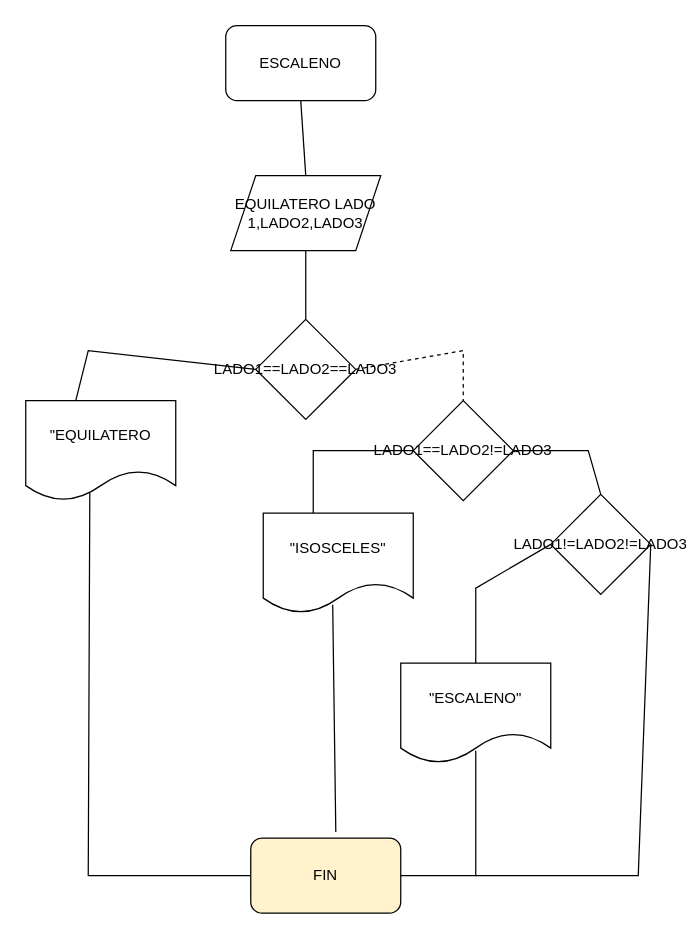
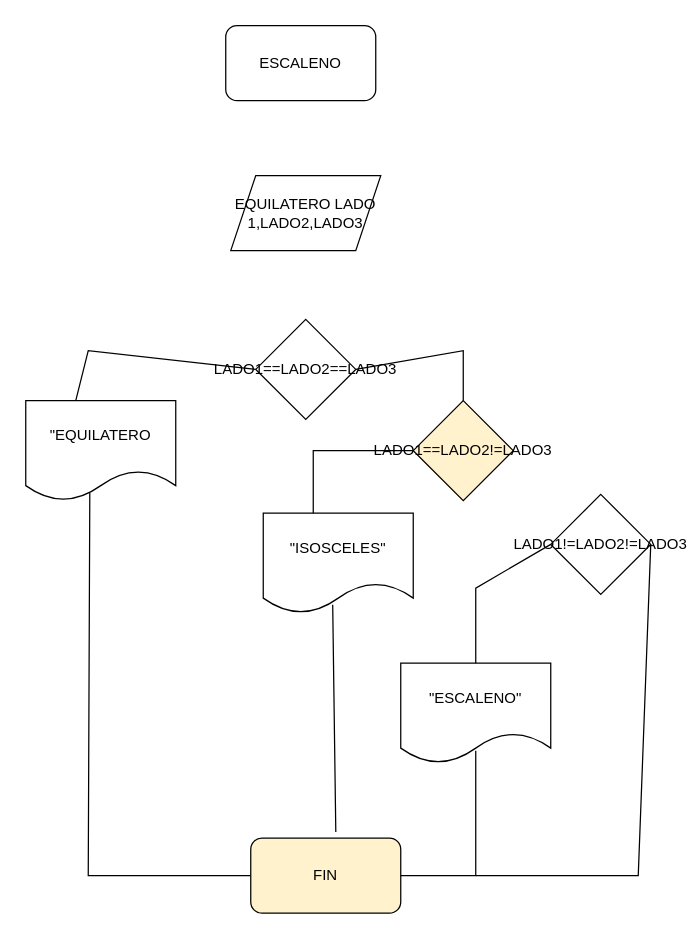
- <mxCell id="10" value="" style="endArrow=none;html=1;rounded=0;exitX=0.5;exitY=1;exitDx=0;exitDy=0;entryX=0.5;entryY=0;entryDx=0;entryDy=0;" edge="1" parent="1" source="2" target="3"><mxGeometry width="50" height="50" relative="1" as="geometry"><mxPoint x="234" y="110" as="sourcePoint" /><mxPoint x="284" y="60" as="targetPoint" /></mxGeometry></mxCell>
- <mxCell id="11" value="" style="endArrow=none;html=1;rounded=0;entryX=0.5;entryY=1;entryDx=0;entryDy=0;exitX=0.5;exitY=0;exitDx=0;exitDy=0;" edge="1" parent="1" source="4" target="3"><mxGeometry width="50" height="50" relative="1" as="geometry"><mxPoint x="230" y="250" as="sourcePoint" /><mxPoint x="280" y="200" as="targetPoint" /></mxGeometry></mxCell>
- <mxCell id="13" value="" style="endArrow=none;html=1;rounded=0;exitX=1;exitY=0.5;exitDx=0;exitDy=0;entryX=0.5;entryY=0;entryDx=0;entryDy=0;dashed=1;" edge="1" parent="1" source="4" target="6"><mxGeometry width="50" height="50" relative="1" as="geometry"><mxPoint x="320" y="310" as="sourcePoint" /><mxPoint x="370" y="260" as="targetPoint" /><Array as="points"><mxPoint x="370" y="280" /></Array></mxGeometry></mxCell>
+ <mxCell id="13" value="" style="endArrow=none;html=1;rounded=0;exitX=1;exitY=0.5;exitDx=0;exitDy=0;entryX=0.5;entryY=0;entryDx=0;entryDy=0;" edge="1" parent="1" source="4" target="6"><mxGeometry width="50" height="50" relative="1" as="geometry"><mxPoint x="320" y="310" as="sourcePoint" /><mxPoint x="370" y="260" as="targetPoint" /><Array as="points"><mxPoint x="370" y="280" /></Array></mxGeometry></mxCell>
- <mxCell id="6" value="LADO1==LADO2!=LADO3" style="rhombus;whiteSpace=wrap;html=1;" vertex="1" parent="1"><mxGeometry x="330" y="320" width="80" height="80" as="geometry" /></mxCell>
+ <mxCell id="6" value="LADO1==LADO2!=LADO3" style="rhombus;whiteSpace=wrap;html=1;fillColor=#fff2cc;" vertex="1" parent="1"><mxGeometry x="330" y="320" width="80" height="80" as="geometry" /></mxCell>
- <mxCell id="15" value="" style="endArrow=none;html=1;rounded=0;exitX=0.5;exitY=0;exitDx=0;exitDy=0;entryX=1;entryY=0.5;entryDx=0;entryDy=0;" edge="1" parent="1" source="8" target="6"><mxGeometry width="50" height="50" relative="1" as="geometry"><mxPoint x="450" y="430" as="sourcePoint" /><mxPoint x="500" y="380" as="targetPoint" /><Array as="points"><mxPoint x="470" y="360" /></Array></mxGeometry></mxCell>
